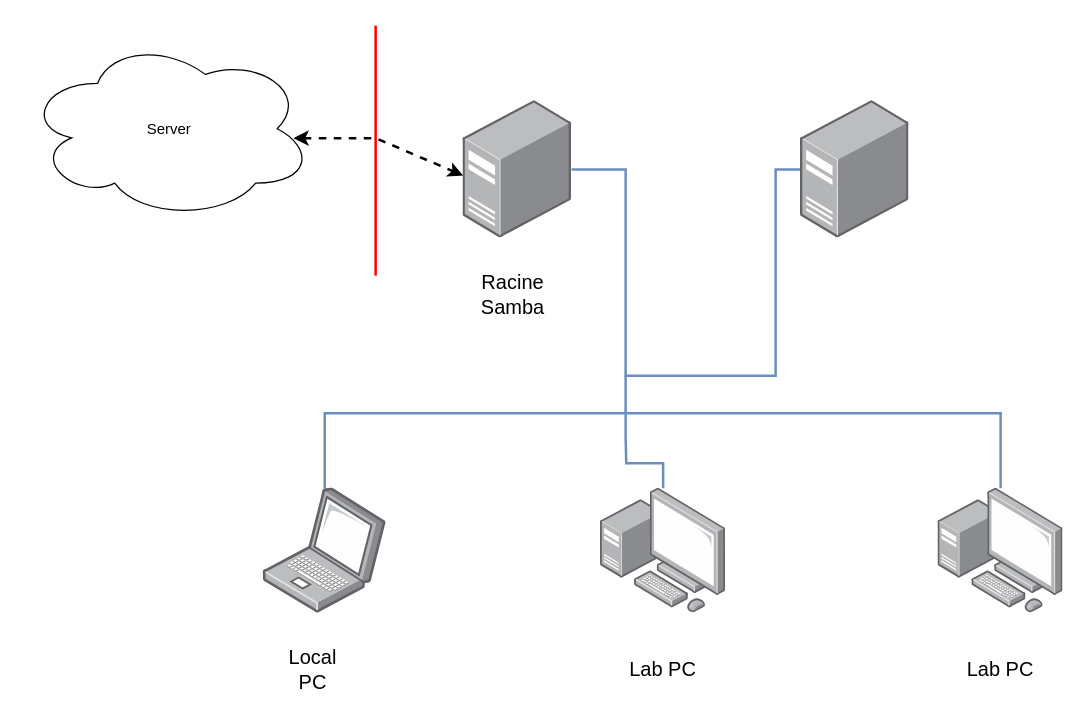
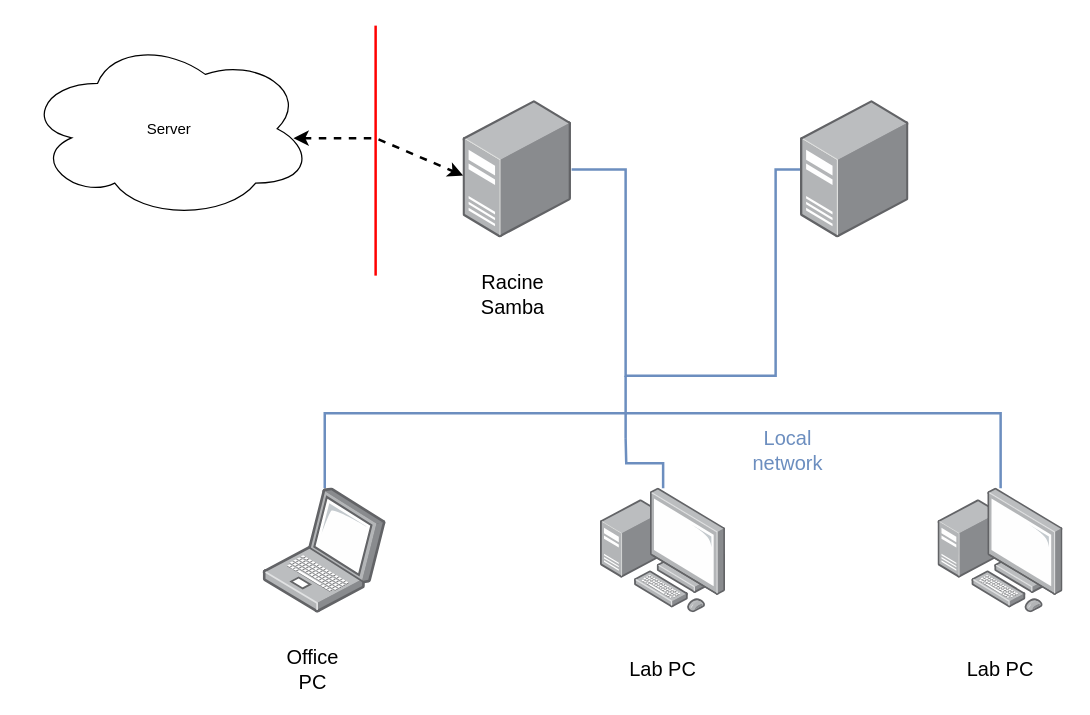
+ <mxCell id="15" value="&lt;font color=&quot;#6c8ebf&quot; style=&quot;font-size: 16px;&quot;&gt;Local network&lt;/font&gt;" style="text;html=1;strokeColor=none;fillColor=none;align=center;verticalAlign=middle;whiteSpace=wrap;rounded=0;" parent="1" vertex="1"><mxGeometry x="580" y="340" width="100" height="40" as="geometry" /></mxCell>
- <mxCell id="14" value="&lt;font style=&quot;font-size: 16px;&quot;&gt;Local PC&lt;/font&gt;" style="text;html=1;strokeColor=none;fillColor=none;align=center;verticalAlign=middle;whiteSpace=wrap;rounded=0;" parent="1" vertex="1"><mxGeometry x="220" y="520" width="60" height="30" as="geometry" /></mxCell>
+ <mxCell id="14" value="&lt;font style=&quot;font-size: 16px;&quot;&gt;Office PC&lt;/font&gt;" style="text;html=1;strokeColor=none;fillColor=none;align=center;verticalAlign=middle;whiteSpace=wrap;rounded=0;" parent="1" vertex="1"><mxGeometry x="220" y="520" width="60" height="30" as="geometry" /></mxCell>
